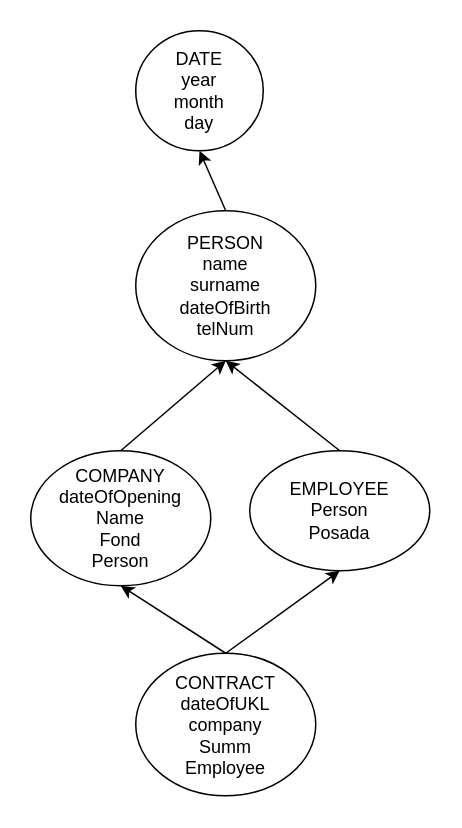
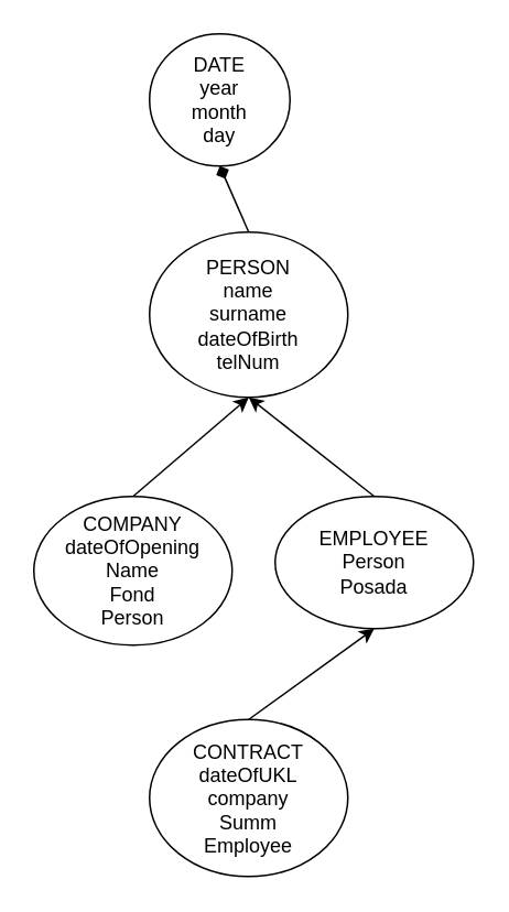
- <mxCell id="4" value="" style="endArrow=classic;html=1;entryX=0.5;entryY=1;entryDx=0;entryDy=0;exitX=0.5;exitY=0;exitDx=0;exitDy=0;" edge="1" parent="1" source="3" target="2"><mxGeometry width="50" height="50" relative="1" as="geometry"><mxPoint x="120" y="250" as="sourcePoint" /><mxPoint x="170" y="200" as="targetPoint" /></mxGeometry></mxCell>
+ <mxCell id="4" value="" style="endArrow=diamond;html=1;entryX=0.5;entryY=1;entryDx=0;entryDy=0;exitX=0.5;exitY=0;exitDx=0;exitDy=0;" edge="1" parent="1" source="3" target="2"><mxGeometry width="50" height="50" relative="1" as="geometry"><mxPoint x="120" y="250" as="sourcePoint" /><mxPoint x="170" y="200" as="targetPoint" /></mxGeometry></mxCell>
- <mxCell id="10" value="" style="endArrow=classic;html=1;entryX=0.5;entryY=1;entryDx=0;entryDy=0;exitX=0.5;exitY=0;exitDx=0;exitDy=0;" edge="1" parent="1" source="9" target="5"><mxGeometry width="50" height="50" relative="1" as="geometry"><mxPoint x="-4" y="500" as="sourcePoint" /><mxPoint x="46" y="450" as="targetPoint" /></mxGeometry></mxCell>
